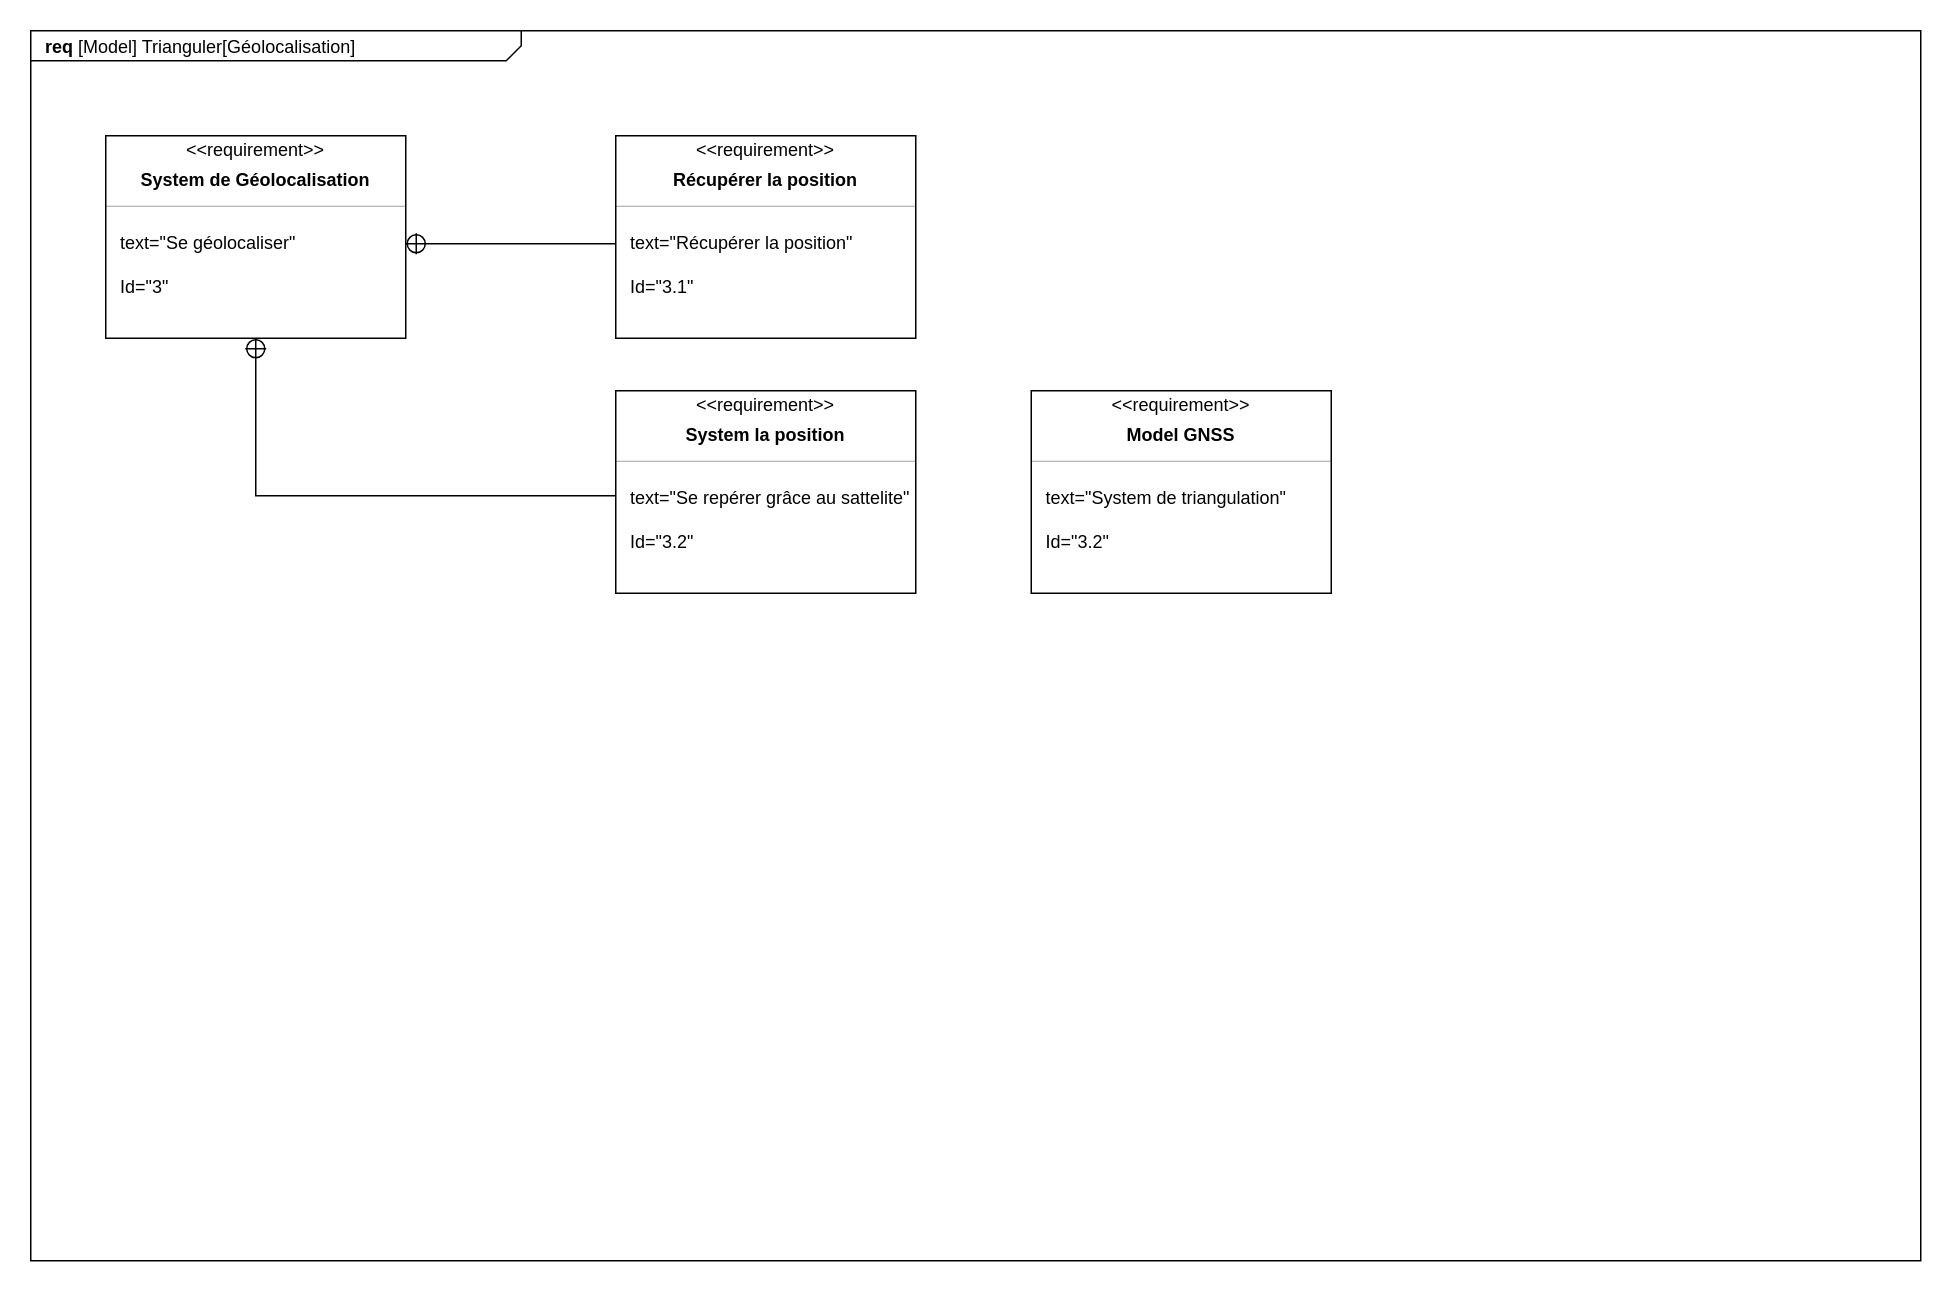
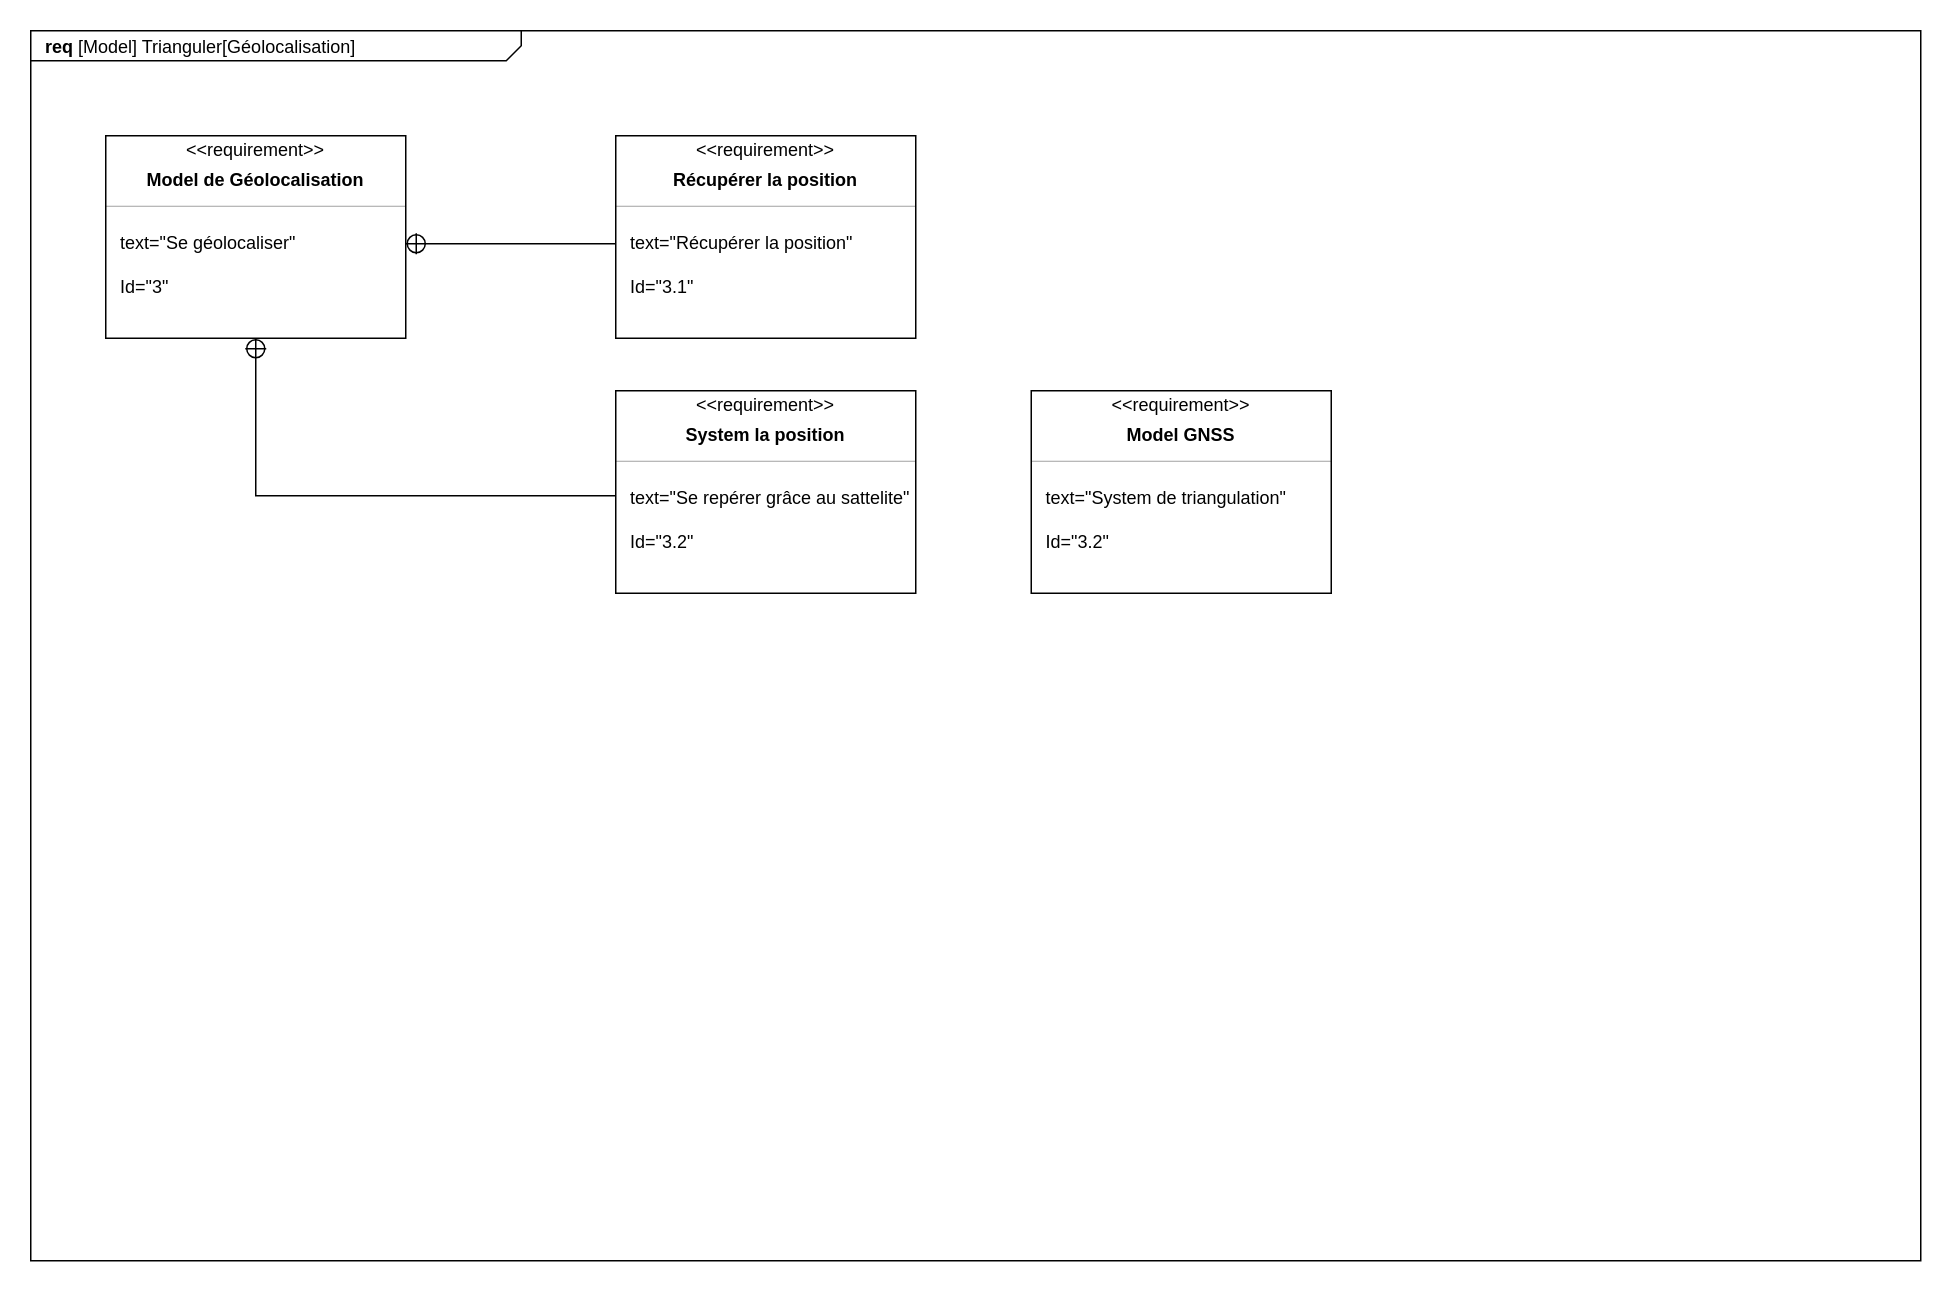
- <mxCell id="5" value="System de Géolocalisation" style="html=1;align=center;spacing=0;verticalAlign=middle;strokeColor=none;fillColor=none;whiteSpace=wrap;fontStyle=1" parent="3" vertex="1"><mxGeometry y="16" width="200" height="27" as="geometry" /></mxCell>
+ <mxCell id="5" value="Model de Géolocalisation" style="html=1;align=center;spacing=0;verticalAlign=middle;strokeColor=none;fillColor=none;whiteSpace=wrap;fontStyle=1" parent="3" vertex="1"><mxGeometry y="16" width="200" height="27" as="geometry" /></mxCell>
